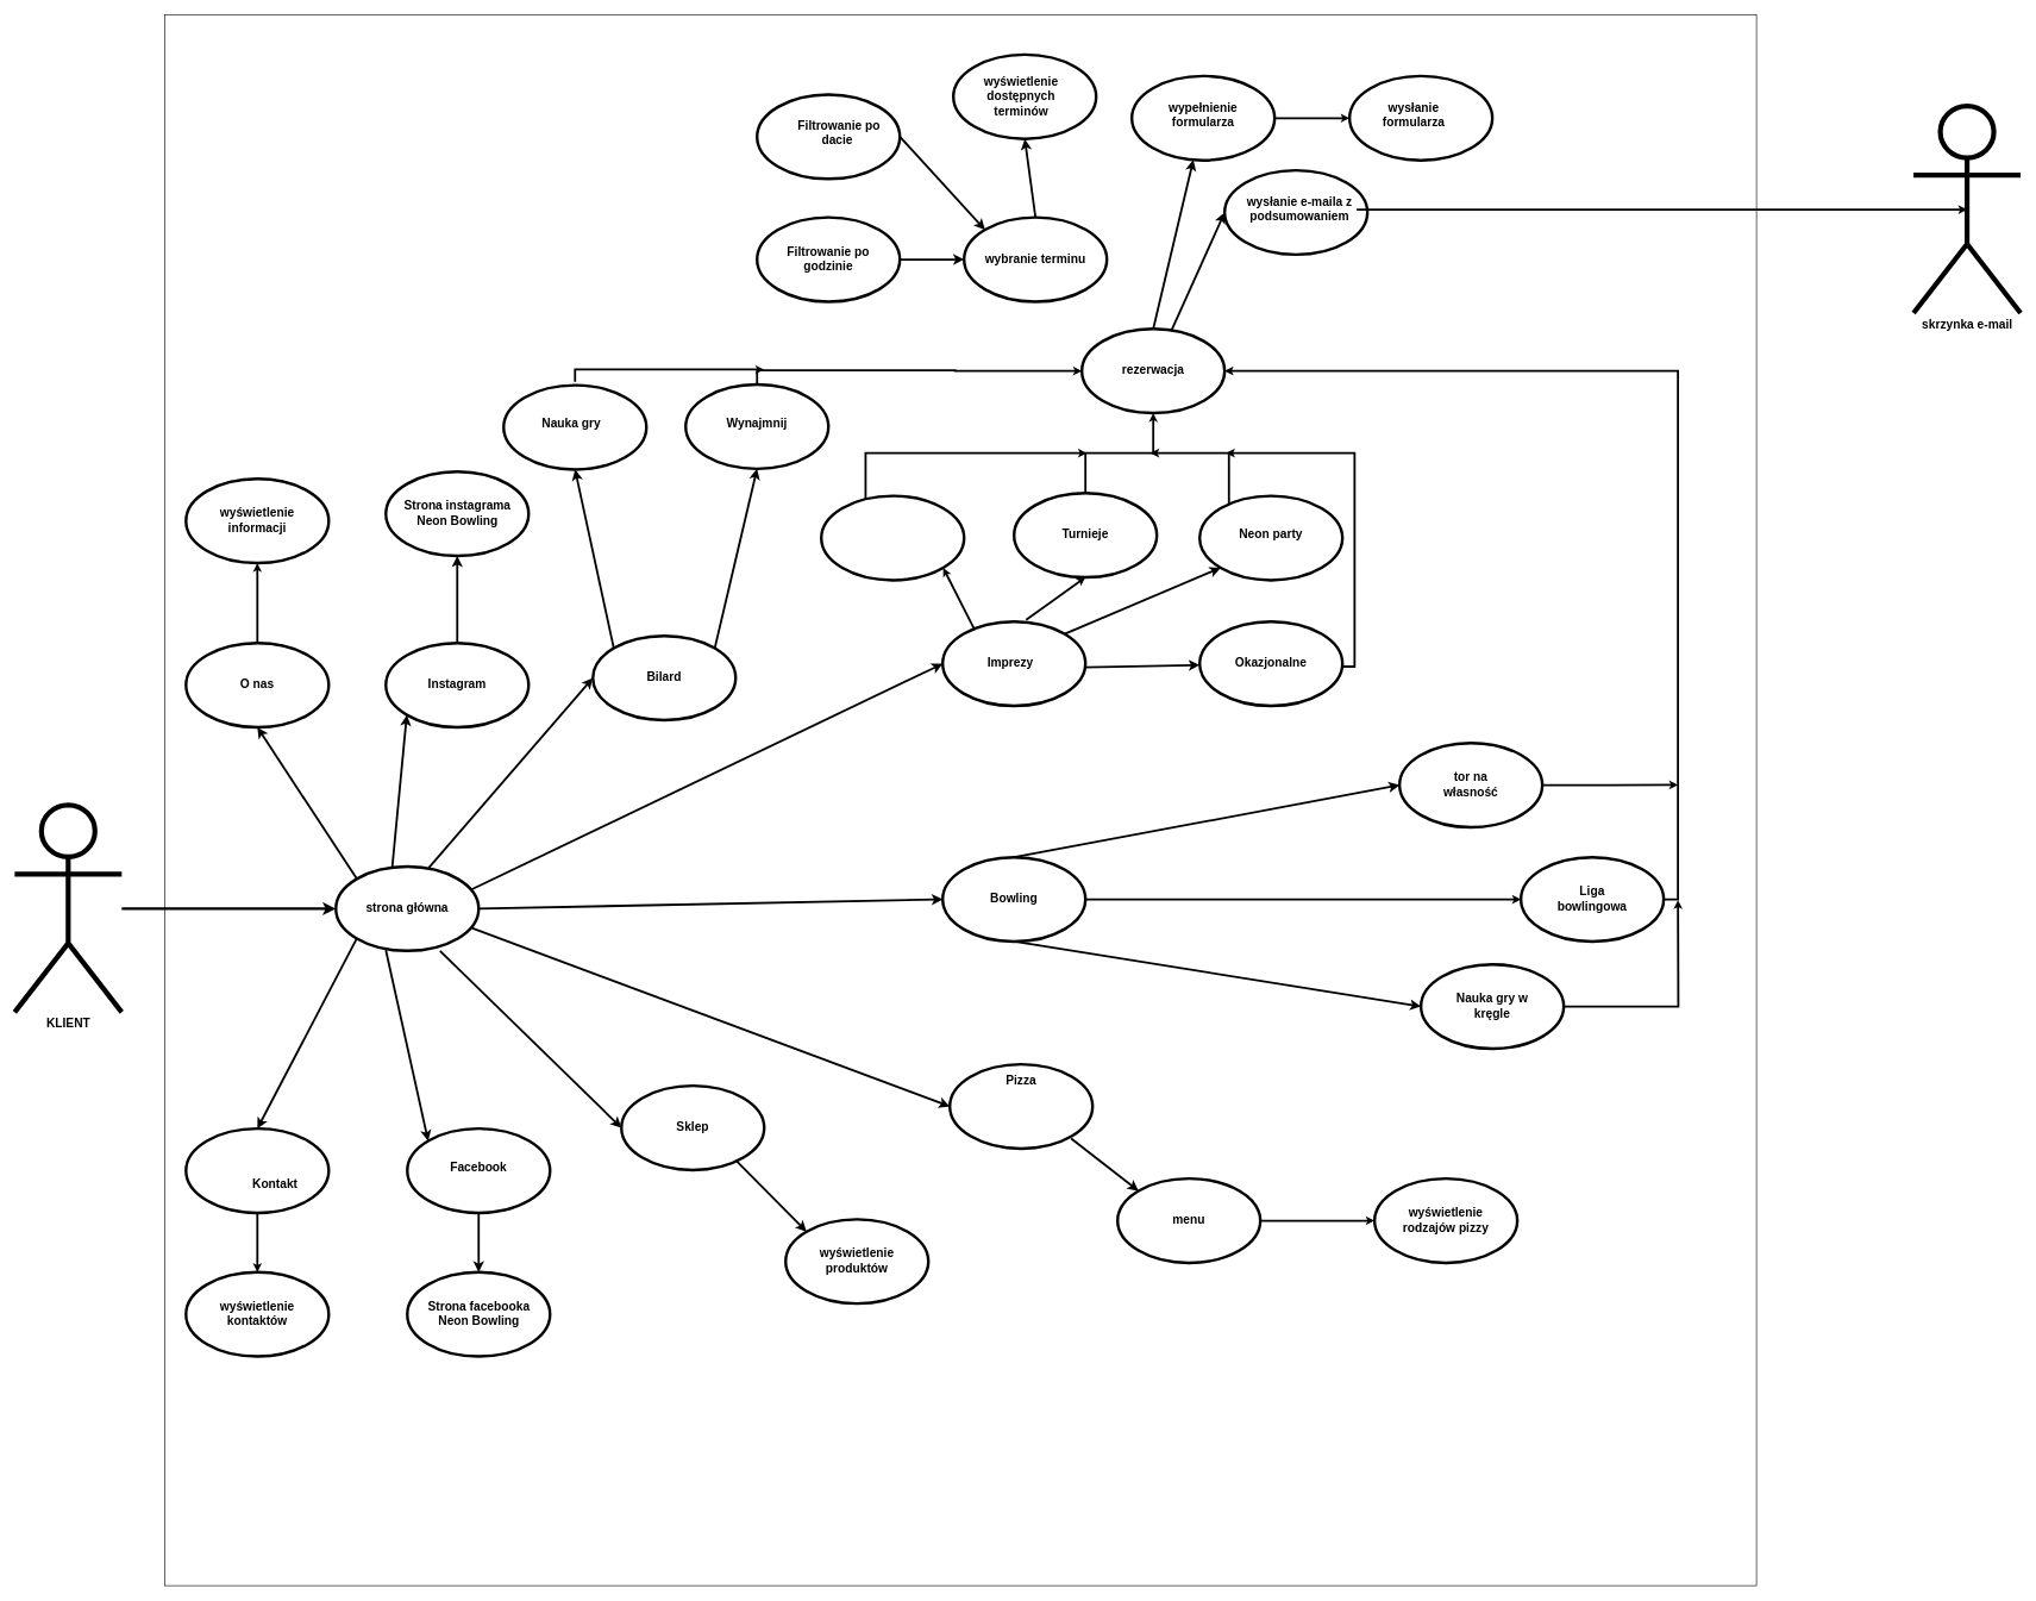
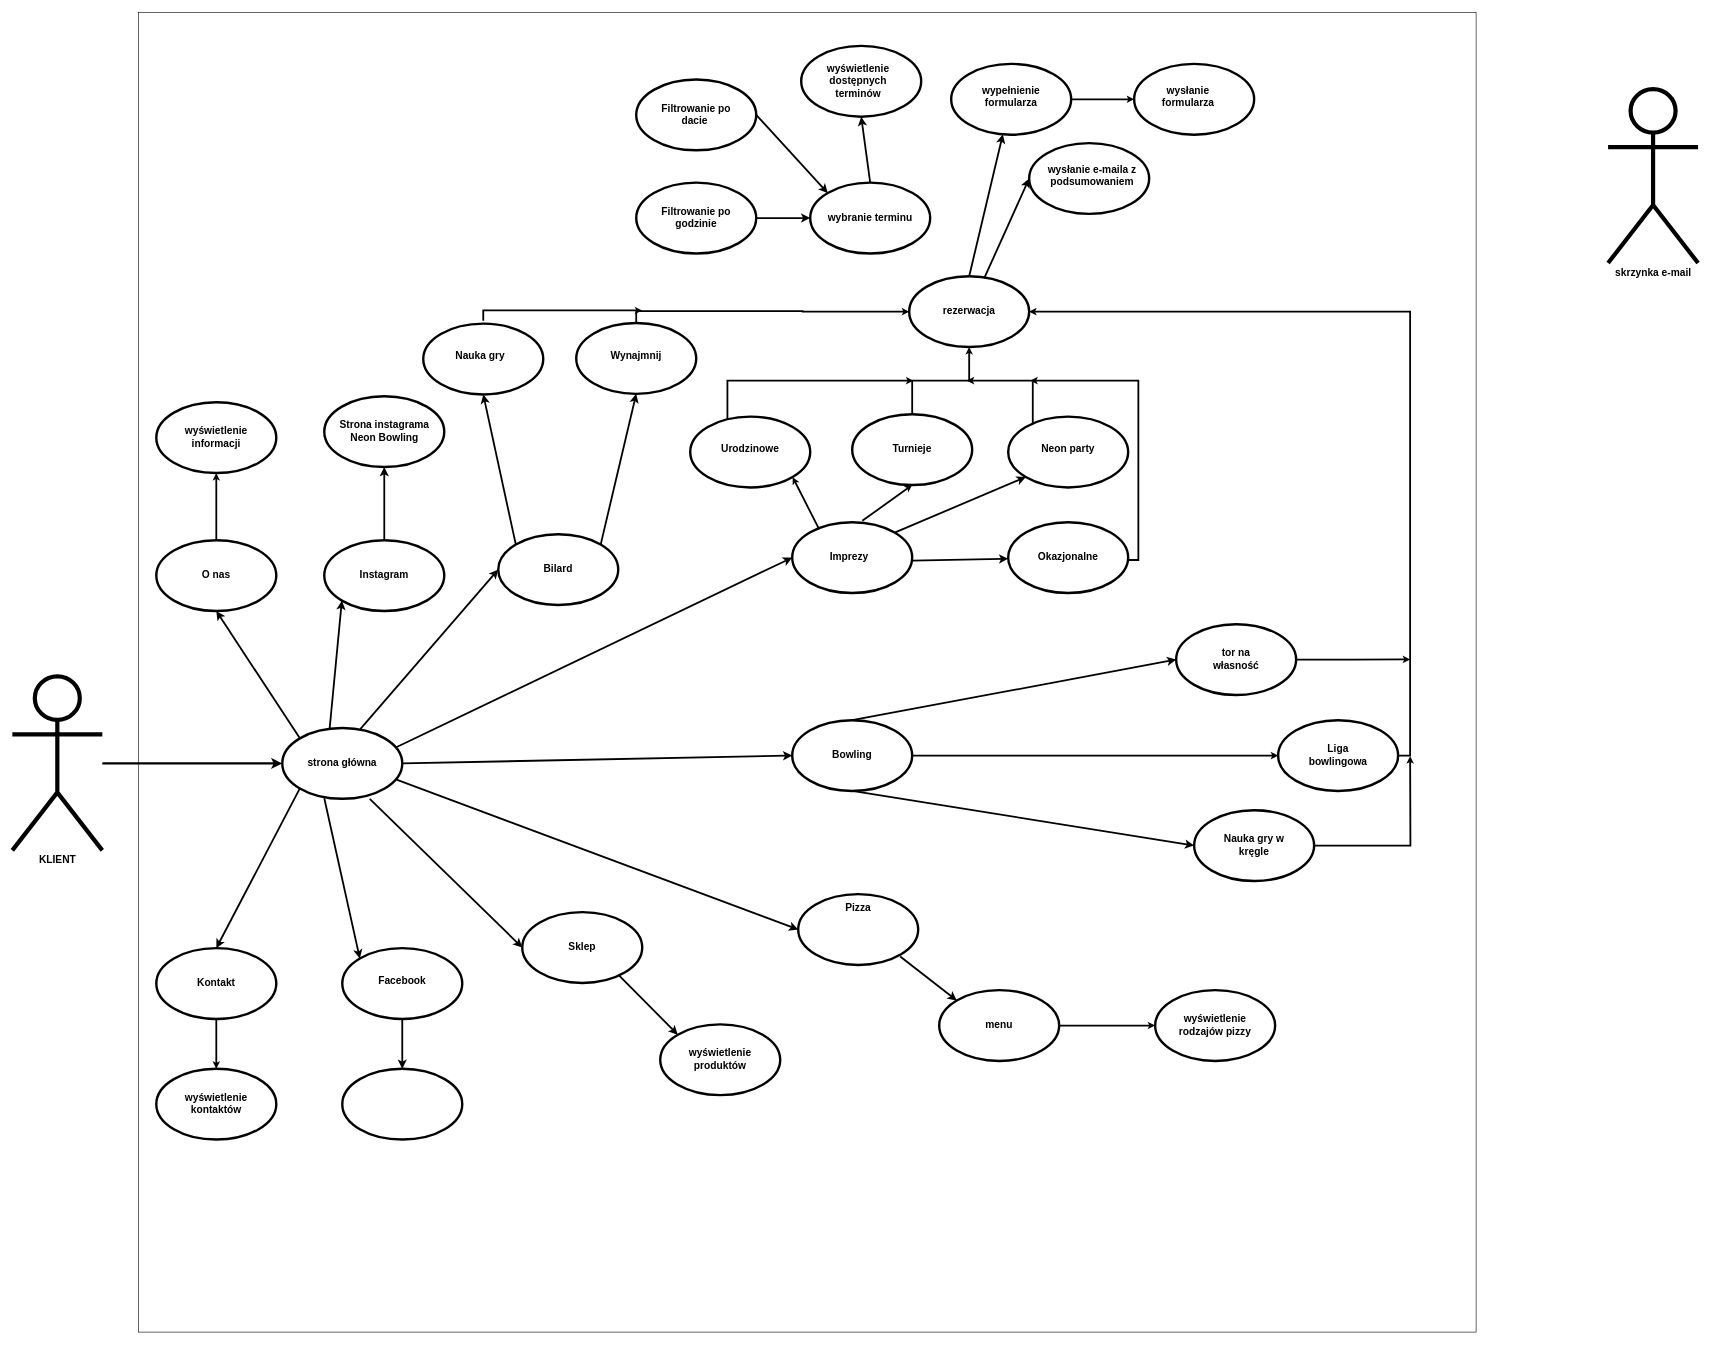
- <mxCell id="69" value="&lt;b&gt;Filtrowanie po dacie&amp;nbsp;&lt;/b&gt;" style="text;html=1;strokeColor=none;fillColor=none;align=center;verticalAlign=middle;whiteSpace=wrap;rounded=0;fontSize=17;" vertex="1" parent="1"><mxGeometry x="1095" y="153" width="160" height="66" as="geometry" /></mxCell>
+ <mxCell id="69" value="&lt;b&gt;Filtrowanie po dacie&amp;nbsp;&lt;/b&gt;" style="text;html=1;strokeColor=none;fillColor=none;align=center;verticalAlign=middle;whiteSpace=wrap;rounded=0;fontSize=17;" vertex="1" parent="1"><mxGeometry x="1080" y="158" width="160" height="66" as="geometry" /></mxCell>
- <mxCell id="81" style="edgeStyle=orthogonalEdgeStyle;rounded=0;orthogonalLoop=1;jettySize=auto;html=1;exitX=1;exitY=0.5;exitDx=0;exitDy=0;entryX=0.5;entryY=0.5;entryDx=0;entryDy=0;entryPerimeter=0;fontSize=17;startSize=3;endSize=3;strokeWidth=3;" edge="1" parent="1" source="82" target="5"><mxGeometry relative="1" as="geometry" /></mxCell>
+ <mxCell id="61" value="&lt;b&gt;Urodzinowe&lt;/b&gt;" style="text;html=1;strokeColor=none;fillColor=none;align=center;verticalAlign=middle;whiteSpace=wrap;rounded=0;fontSize=17;" vertex="1" parent="1"><mxGeometry x="1185" y="734" width="130" height="30" as="geometry" /></mxCell>
- <mxCell id="38" value="&lt;b&gt;Kontakt&lt;/b&gt;" style="text;html=1;strokeColor=none;fillColor=none;align=center;verticalAlign=middle;whiteSpace=wrap;rounded=0;fontSize=17;" vertex="1" parent="1"><mxGeometry x="320" y="1644" width="130" height="30" as="geometry" /></mxCell>
+ <mxCell id="38" value="&lt;b&gt;Kontakt&lt;/b&gt;" style="text;html=1;strokeColor=none;fillColor=none;align=center;verticalAlign=middle;whiteSpace=wrap;rounded=0;fontSize=17;" vertex="1" parent="1"><mxGeometry x="295" y="1624" width="130" height="30" as="geometry" /></mxCell>
- <mxCell id="42" value="&lt;b&gt;Strona facebooka&lt;br&gt;Neon Bowling&lt;br&gt;&lt;/b&gt;" style="text;html=1;strokeColor=none;fillColor=none;align=center;verticalAlign=middle;whiteSpace=wrap;rounded=0;fontSize=17;" vertex="1" parent="1"><mxGeometry x="592.5" y="1815" width="155" height="50" as="geometry" /></mxCell>
